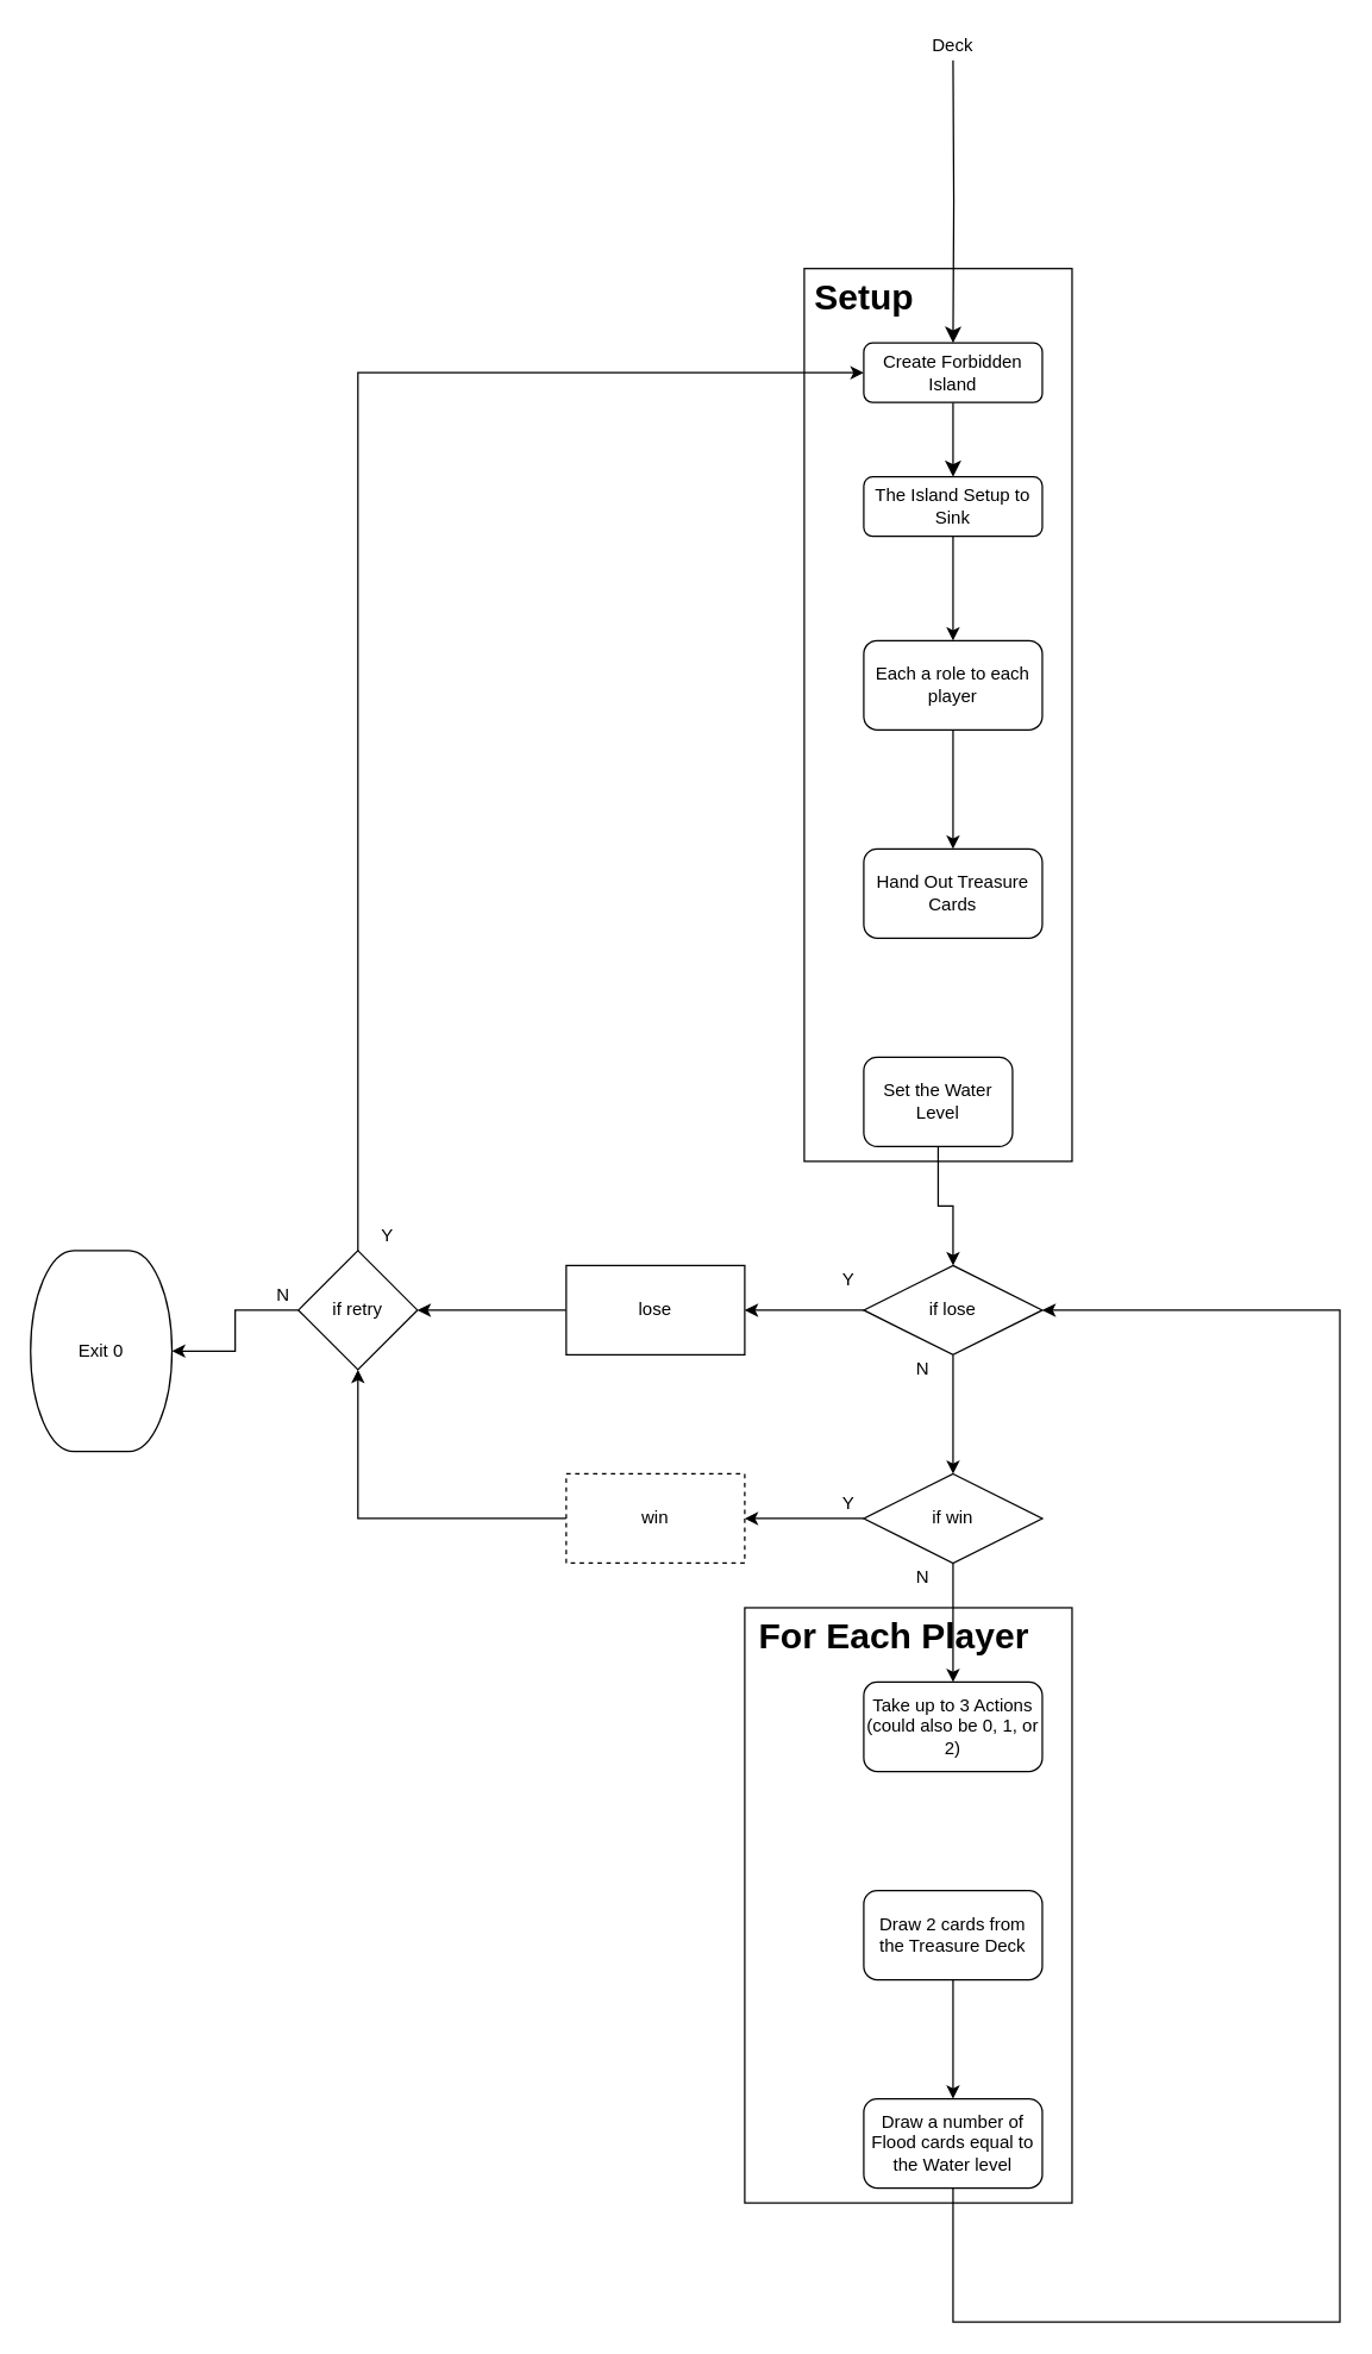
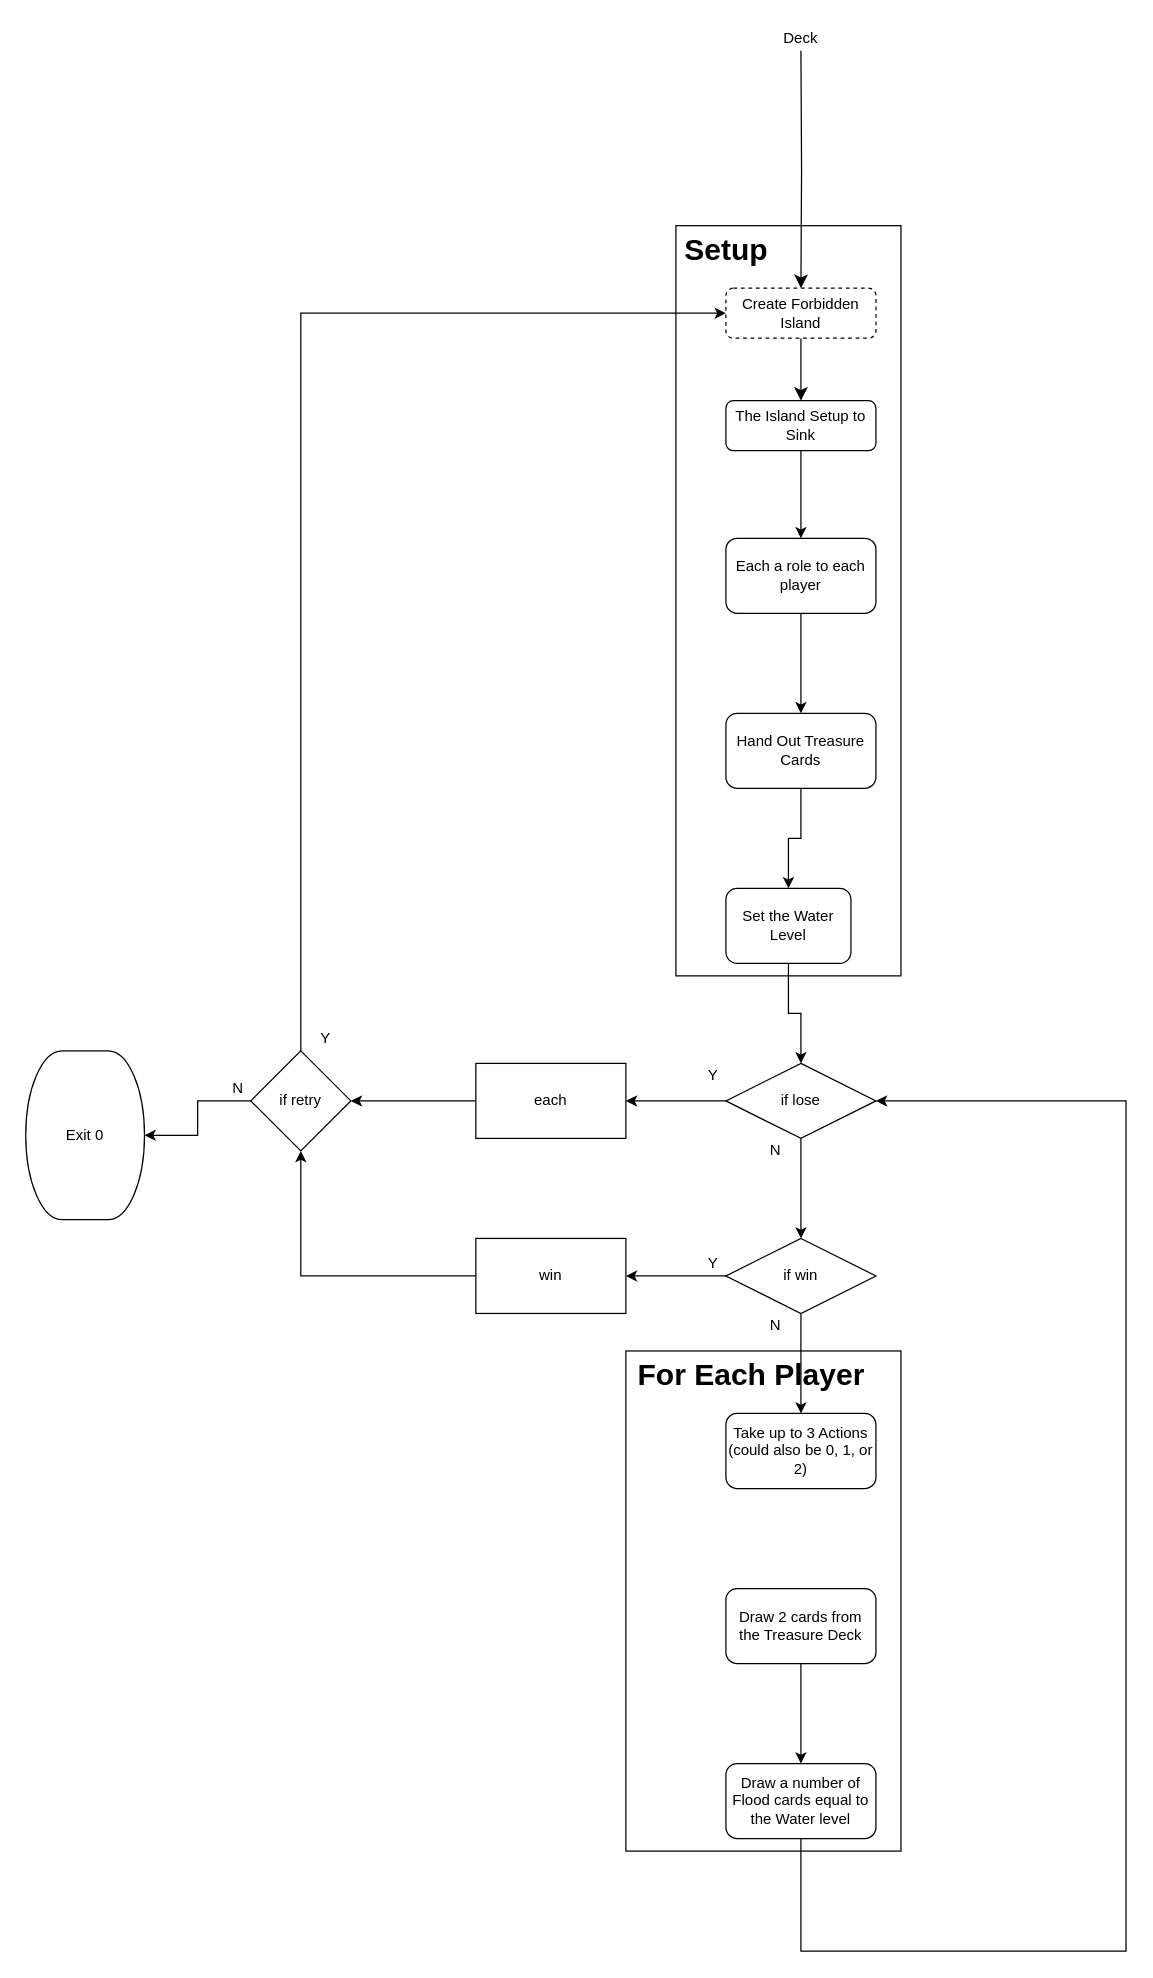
- <mxCell id="5" value="Create Forbidden Island" style="rounded=1;whiteSpace=wrap;html=1;fontSize=12;glass=0;strokeWidth=1;shadow=0;" parent="1" vertex="1"><mxGeometry x="580" y="230" width="120" height="40" as="geometry" /></mxCell>
+ <mxCell id="5" value="Create Forbidden Island" style="rounded=1;whiteSpace=wrap;html=1;fontSize=12;glass=0;strokeWidth=1;shadow=0;dashed=1;" parent="1" vertex="1"><mxGeometry x="580" y="230" width="120" height="40" as="geometry" /></mxCell>
+ <mxCell id="11" value="" style="edgeStyle=orthogonalEdgeStyle;rounded=0;orthogonalLoop=1;jettySize=auto;html=1;endArrow=classic;endFill=1;" parent="1" source="12" target="14" edge="1"><mxGeometry relative="1" as="geometry" /></mxCell>
- <mxCell id="30" value="lose" style="whiteSpace=wrap;html=1;shadow=0;strokeWidth=1;" parent="1" vertex="1"><mxGeometry x="380" y="850" width="120" height="60" as="geometry" /></mxCell>
+ <mxCell id="30" value="each" style="whiteSpace=wrap;html=1;shadow=0;strokeWidth=1;" parent="1" vertex="1"><mxGeometry x="380" y="850" width="120" height="60" as="geometry" /></mxCell>
- <mxCell id="28" value="win" style="whiteSpace=wrap;html=1;shadow=0;strokeWidth=1;dashed=1;" parent="1" vertex="1"><mxGeometry x="380" y="990" width="120" height="60" as="geometry" /></mxCell>
+ <mxCell id="28" value="win" style="whiteSpace=wrap;html=1;shadow=0;strokeWidth=1;" parent="1" vertex="1"><mxGeometry x="380" y="990" width="120" height="60" as="geometry" /></mxCell>
